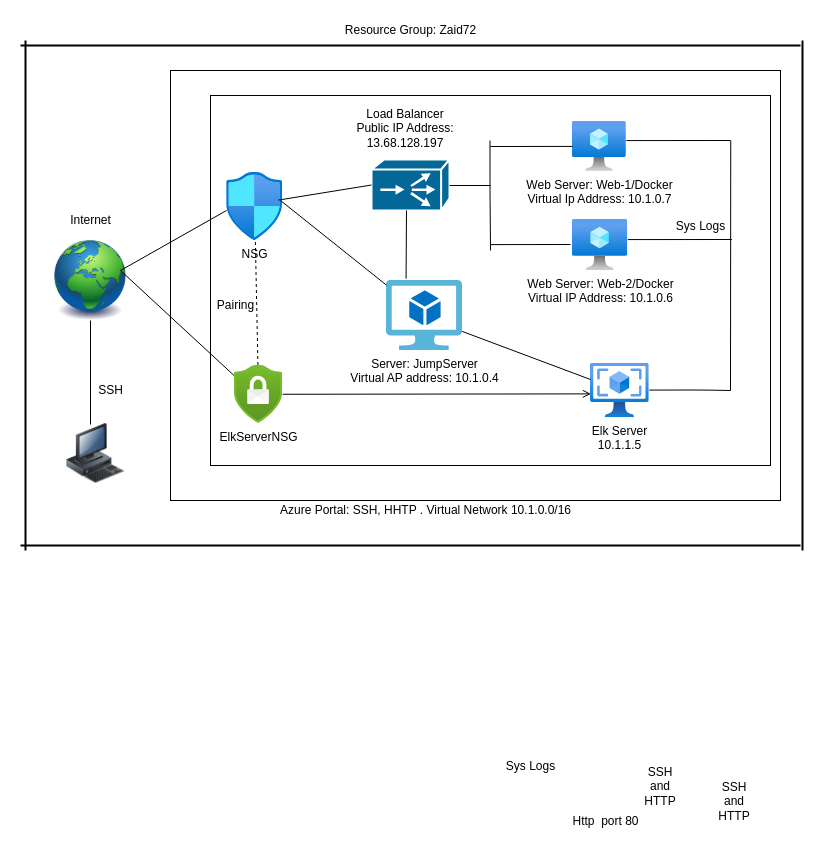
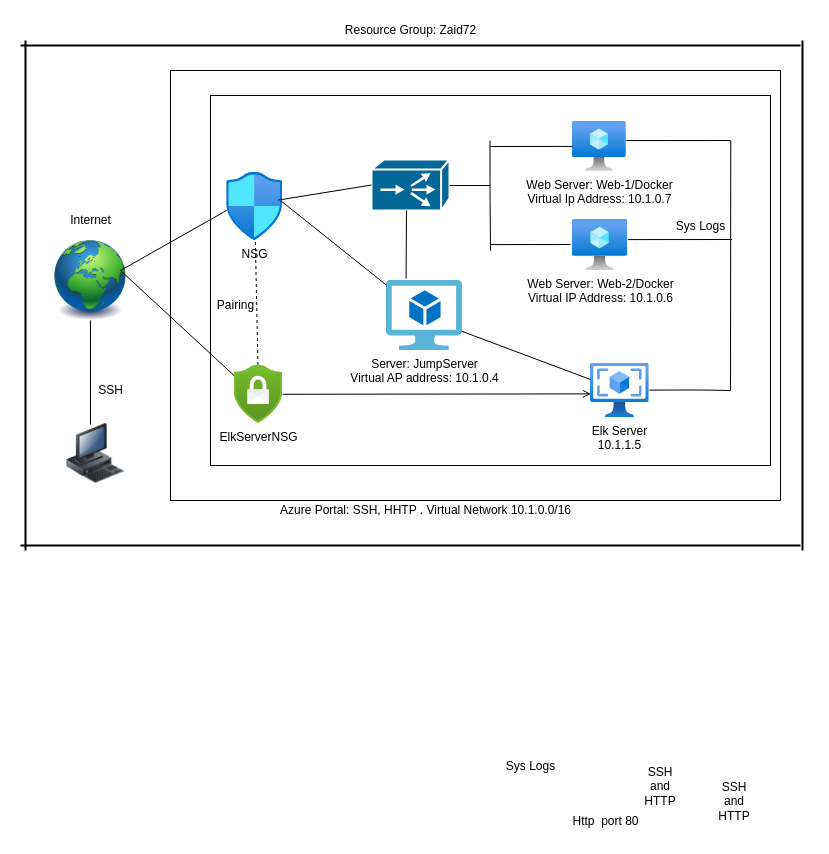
- <mxCell id="27" value="&lt;span&gt;Load Balancer&lt;/span&gt;&lt;br&gt;&lt;span&gt;Public IP Address: 13.68.128.197&lt;/span&gt;&lt;br&gt;&lt;span&gt;&lt;br&gt;&lt;/span&gt;" style="text;html=1;strokeColor=none;fillColor=none;align=center;verticalAlign=middle;whiteSpace=wrap;rounded=0;" parent="1" vertex="1"><mxGeometry x="350" y="110.14" width="110" height="48.86" as="geometry" /></mxCell>
